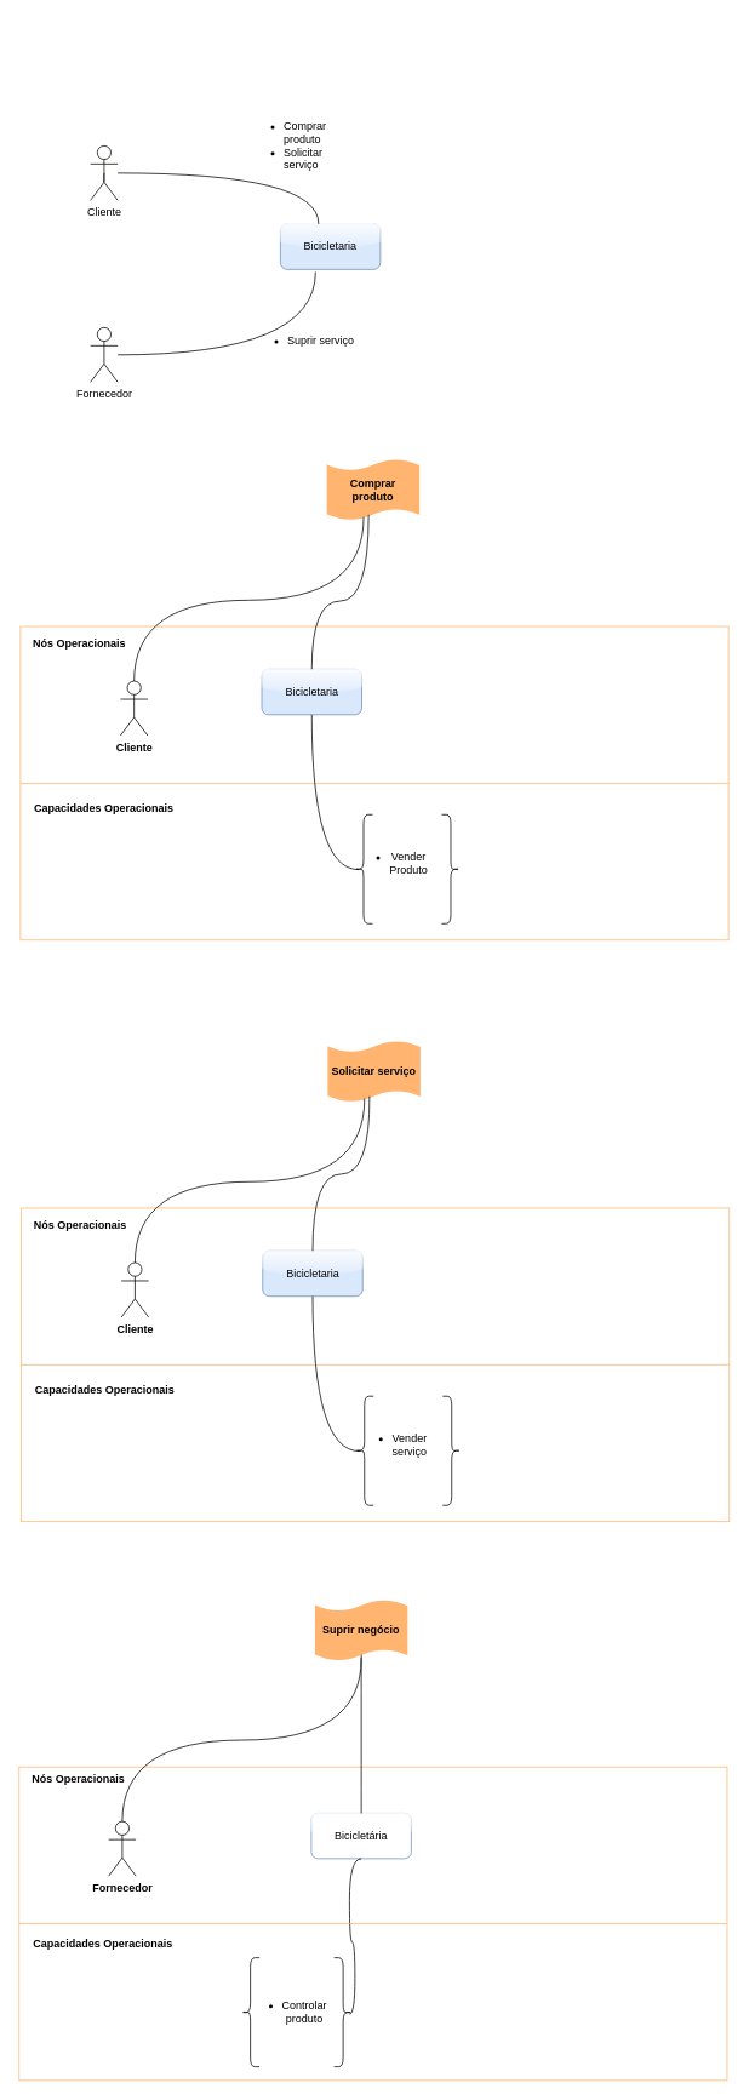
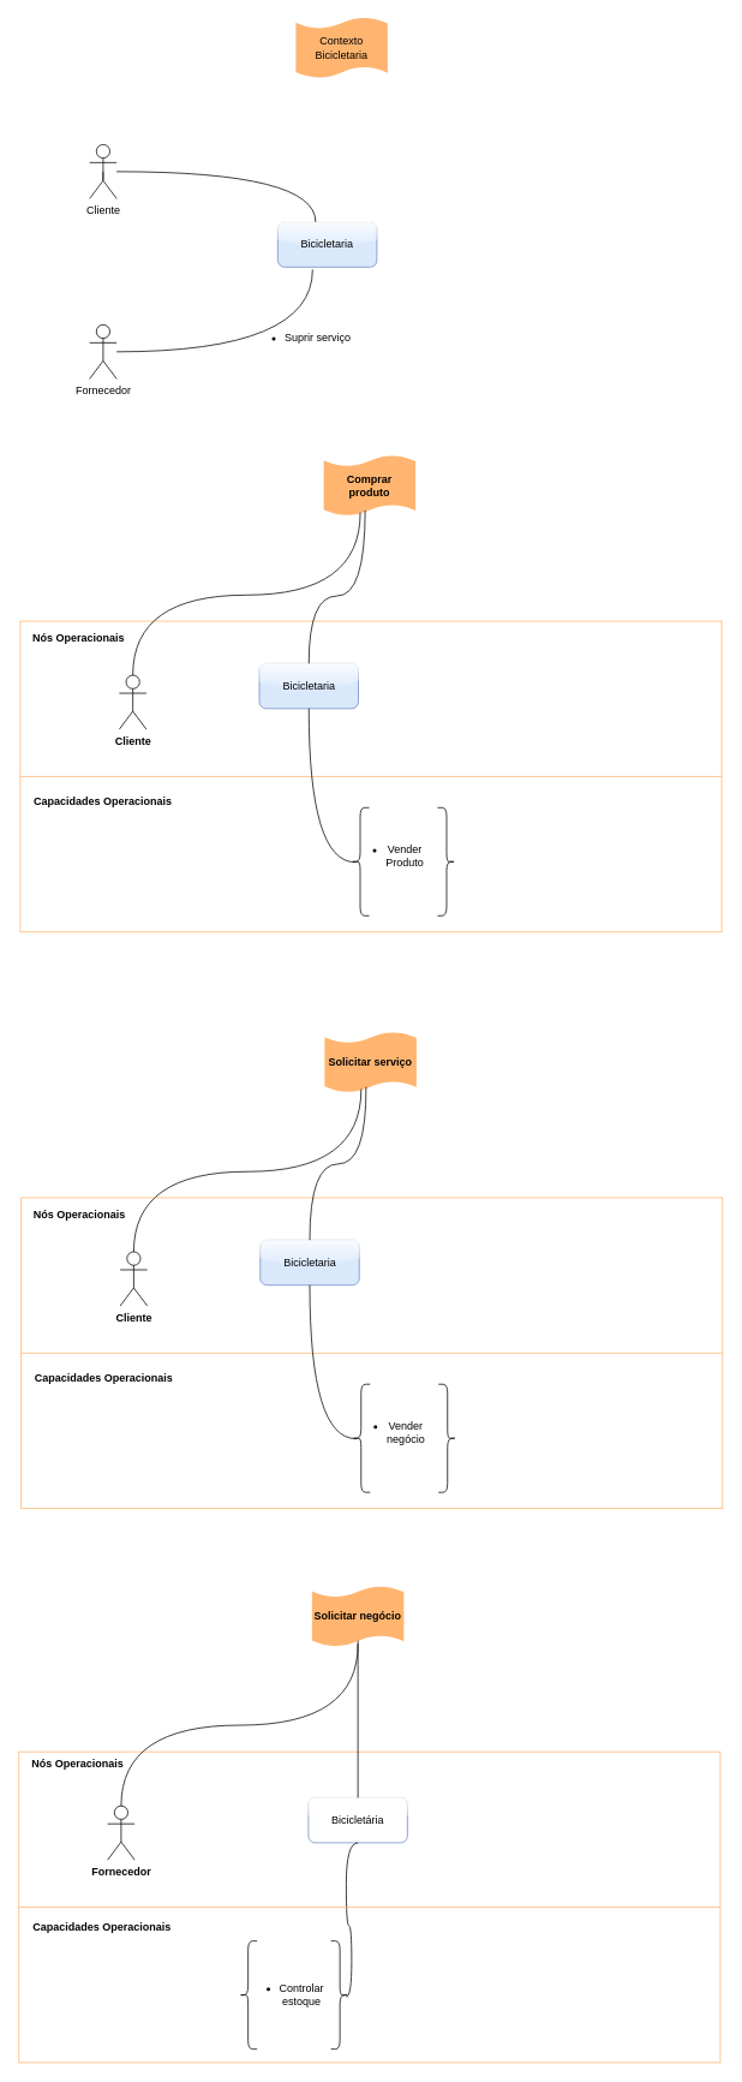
+ <mxCell id="4" value="Contexto&lt;br&gt;Bicicletaria" style="shape=tape;whiteSpace=wrap;html=1;strokeWidth=2;size=0.19;shadow=0;glass=1;comic=0;fillColor=#FFB570;strokeColor=#FFB570;" parent="1" vertex="1"><mxGeometry x="329" y="20" width="100" height="65" as="geometry" /></mxCell>
- <mxCell id="8" value="&lt;ul&gt;&lt;li&gt;Comprar produto&lt;/li&gt;&lt;li&gt;Solicitar serviço&lt;/li&gt;&lt;/ul&gt;" style="rounded=0;whiteSpace=wrap;html=1;align=left;fillColor=none;strokeColor=none;" parent="1" vertex="1"><mxGeometry x="269.5" y="115" width="120" height="90" as="geometry" /></mxCell>
- <mxCell id="49" value="&lt;ul&gt;&lt;li&gt;Vender serviço&lt;/li&gt;&lt;/ul&gt;" style="text;html=1;strokeColor=none;fillColor=none;align=center;verticalAlign=middle;whiteSpace=wrap;rounded=0;" parent="1" vertex="1"><mxGeometry x="395" y="1577" width="71" height="26" as="geometry" /></mxCell>
+ <mxCell id="49" value="&lt;ul&gt;&lt;li&gt;Vender negócio&lt;/li&gt;&lt;/ul&gt;" style="text;html=1;strokeColor=none;fillColor=none;align=center;verticalAlign=middle;whiteSpace=wrap;rounded=0;" parent="1" vertex="1"><mxGeometry x="395" y="1577" width="71" height="26" as="geometry" /></mxCell>
- <mxCell id="35" value="&lt;b&gt;Suprir negócio&lt;br&gt;&lt;/b&gt;" style="shape=tape;whiteSpace=wrap;html=1;strokeWidth=2;size=0.19;shadow=0;glass=1;comic=0;fillColor=#FFB570;strokeColor=#FFB570;" parent="1" vertex="1"><mxGeometry x="347" y="1761" width="100" height="65" as="geometry" /></mxCell>
+ <mxCell id="35" value="&lt;b&gt;Solicitar negócio&lt;br&gt;&lt;/b&gt;" style="shape=tape;whiteSpace=wrap;html=1;strokeWidth=2;size=0.19;shadow=0;glass=1;comic=0;fillColor=#FFB570;strokeColor=#FFB570;" parent="1" vertex="1"><mxGeometry x="347" y="1761" width="100" height="65" as="geometry" /></mxCell>
- <mxCell id="30" value="&lt;ul&gt;&lt;li&gt;Controlar produto&lt;/li&gt;&lt;/ul&gt;" style="text;html=1;strokeColor=none;fillColor=none;align=center;verticalAlign=middle;whiteSpace=wrap;rounded=0;" parent="1" vertex="1"><mxGeometry x="278.5" y="2201" width="71" height="26" as="geometry" /></mxCell>
+ <mxCell id="30" value="&lt;ul&gt;&lt;li&gt;Controlar estoque&lt;/li&gt;&lt;/ul&gt;" style="text;html=1;strokeColor=none;fillColor=none;align=center;verticalAlign=middle;whiteSpace=wrap;rounded=0;" parent="1" vertex="1"><mxGeometry x="278.5" y="2201" width="71" height="26" as="geometry" /></mxCell>
